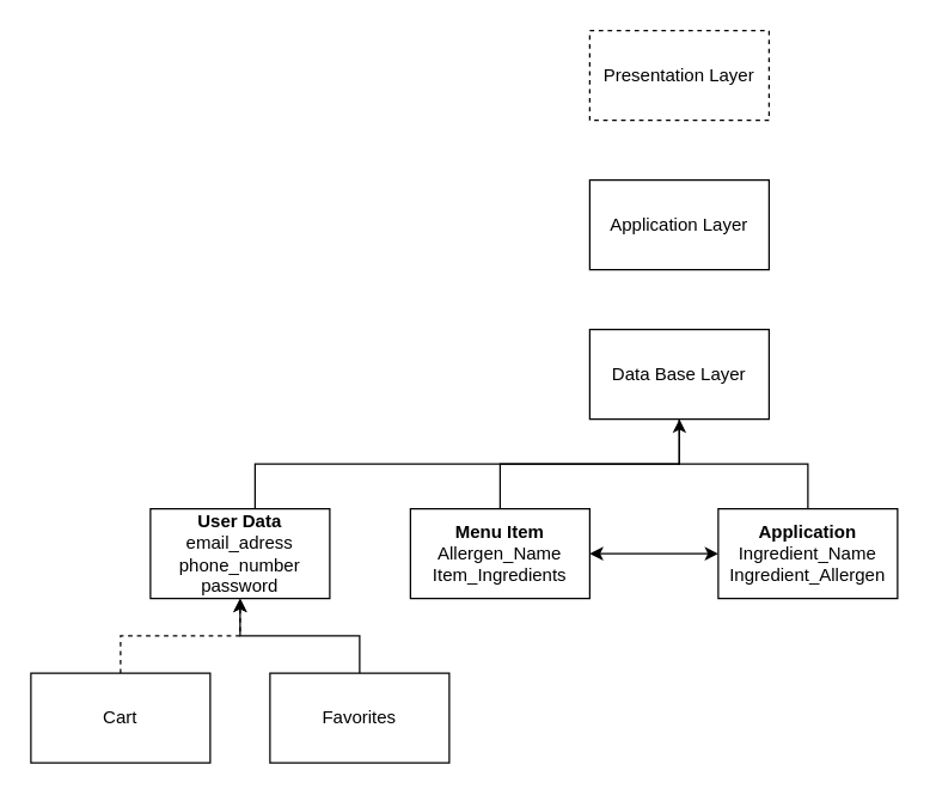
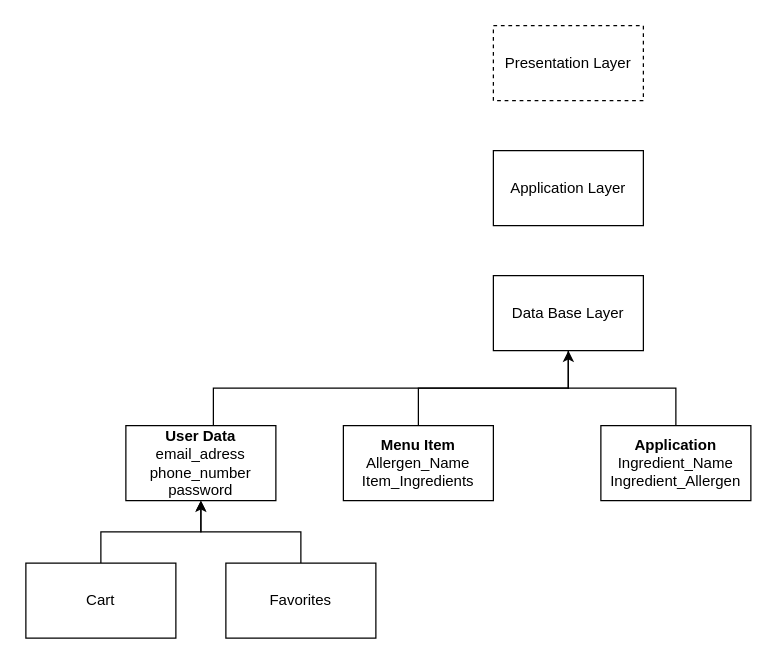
- <mxCell id="3" style="edgeStyle=orthogonalEdgeStyle;rounded=0;orthogonalLoop=1;jettySize=auto;html=1;endArrow=classic;endFill=1;startArrow=classic;startFill=1;" edge="1" parent="1" source="5" target="7"><mxGeometry relative="1" as="geometry" /></mxCell>
- <mxCell id="12" style="edgeStyle=orthogonalEdgeStyle;rounded=0;orthogonalLoop=1;jettySize=auto;html=1;startArrow=none;startFill=0;endArrow=classic;endFill=1;dashed=1;" edge="1" parent="1" source="13" target="9"><mxGeometry relative="1" as="geometry" /></mxCell>
+ <mxCell id="12" style="edgeStyle=orthogonalEdgeStyle;rounded=0;orthogonalLoop=1;jettySize=auto;html=1;startArrow=none;startFill=0;endArrow=classic;endFill=1;" edge="1" parent="1" source="13" target="9"><mxGeometry relative="1" as="geometry" /></mxCell>
- <mxCell id="10" style="edgeStyle=orthogonalEdgeStyle;rounded=0;orthogonalLoop=1;jettySize=auto;html=1;entryX=0.5;entryY=1;entryDx=0;entryDy=0;startArrow=none;startFill=0;endArrow=classic;endFill=1;" edge="1" parent="1" source="11" target="9"><mxGeometry relative="1" as="geometry" /></mxCell>
+ <mxCell id="10" style="edgeStyle=orthogonalEdgeStyle;rounded=0;orthogonalLoop=1;jettySize=auto;html=1;entryX=0.5;entryY=1;entryDx=0;entryDy=0;startArrow=none;startFill=0;endArrow=open;endFill=1;" edge="1" parent="1" source="11" target="9"><mxGeometry relative="1" as="geometry" /></mxCell>
